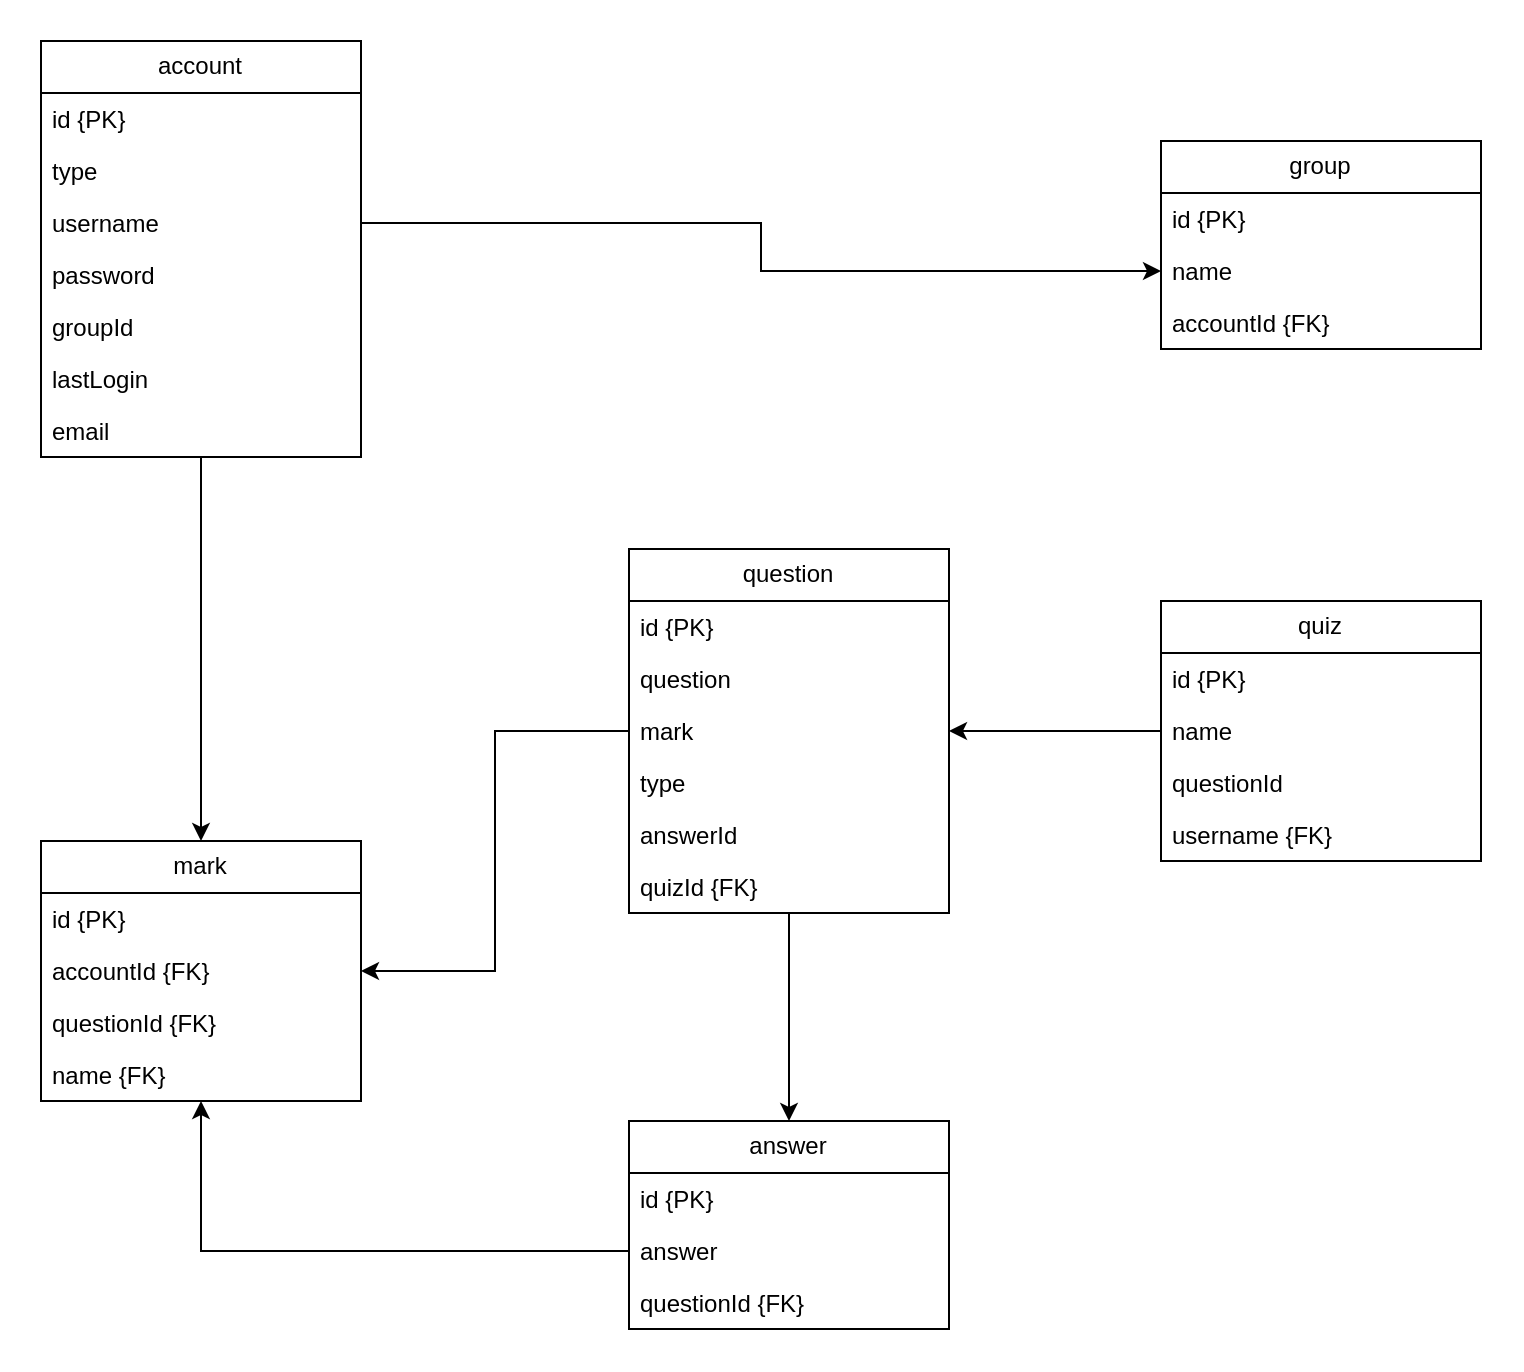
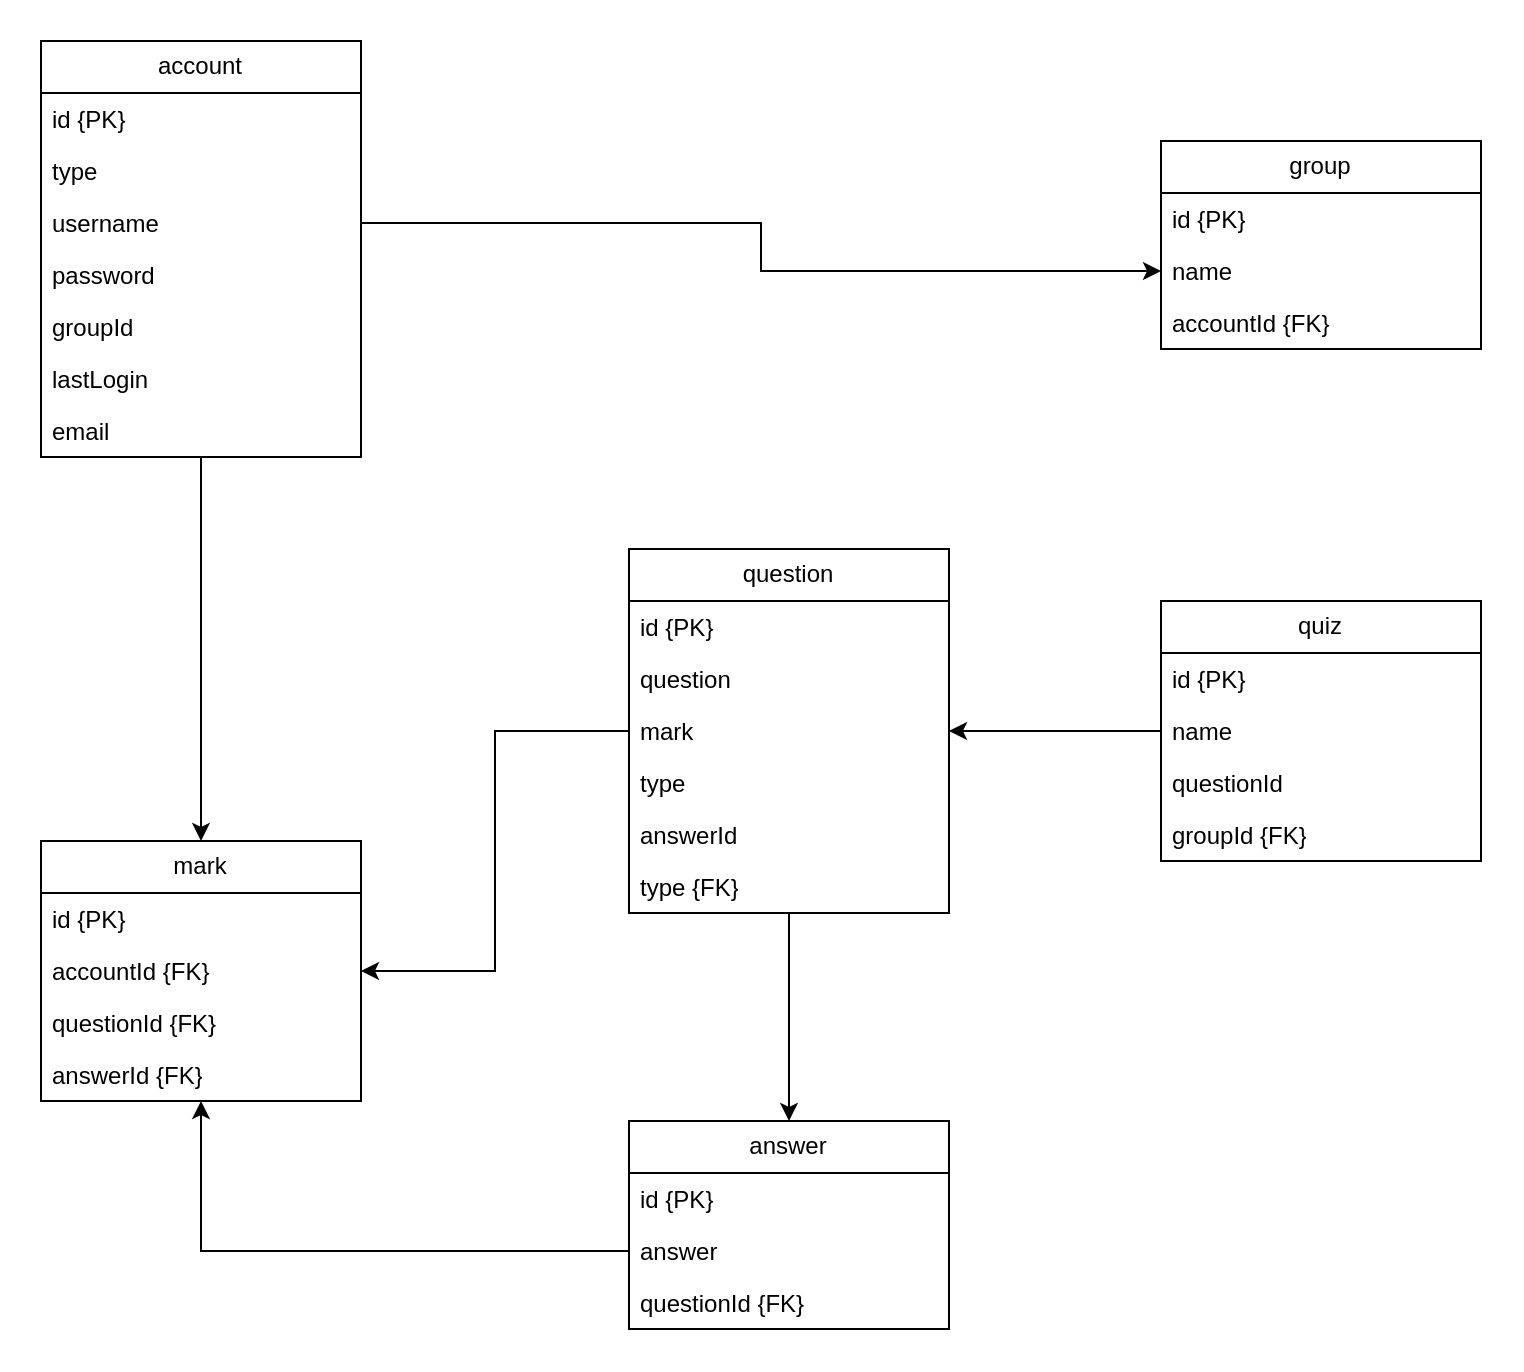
- <mxCell id="19" value="username {FK}" style="text;strokeColor=none;fillColor=none;align=left;verticalAlign=top;spacingLeft=4;spacingRight=4;overflow=hidden;rotatable=0;points=[[0,0.5],[1,0.5]];portConstraint=eastwest;whiteSpace=wrap;html=1;" vertex="1" parent="15"><mxGeometry y="104" width="160" height="26" as="geometry" /></mxCell>
+ <mxCell id="19" value="groupId {FK}" style="text;strokeColor=none;fillColor=none;align=left;verticalAlign=top;spacingLeft=4;spacingRight=4;overflow=hidden;rotatable=0;points=[[0,0.5],[1,0.5]];portConstraint=eastwest;whiteSpace=wrap;html=1;" vertex="1" parent="15"><mxGeometry y="104" width="160" height="26" as="geometry" /></mxCell>
- <mxCell id="28" value="quizId {FK}" style="text;strokeColor=none;fillColor=none;align=left;verticalAlign=top;spacingLeft=4;spacingRight=4;overflow=hidden;rotatable=0;points=[[0,0.5],[1,0.5]];portConstraint=eastwest;whiteSpace=wrap;html=1;" vertex="1" parent="22"><mxGeometry y="156" width="160" height="26" as="geometry" /></mxCell>
+ <mxCell id="28" value="type {FK}" style="text;strokeColor=none;fillColor=none;align=left;verticalAlign=top;spacingLeft=4;spacingRight=4;overflow=hidden;rotatable=0;points=[[0,0.5],[1,0.5]];portConstraint=eastwest;whiteSpace=wrap;html=1;" vertex="1" parent="22"><mxGeometry y="156" width="160" height="26" as="geometry" /></mxCell>
- <mxCell id="37" value="name {FK}" style="text;strokeColor=none;fillColor=none;align=left;verticalAlign=top;spacingLeft=4;spacingRight=4;overflow=hidden;rotatable=0;points=[[0,0.5],[1,0.5]];portConstraint=eastwest;whiteSpace=wrap;html=1;" vertex="1" parent="33"><mxGeometry y="104" width="160" height="26" as="geometry" /></mxCell>
+ <mxCell id="37" value="answerId {FK}" style="text;strokeColor=none;fillColor=none;align=left;verticalAlign=top;spacingLeft=4;spacingRight=4;overflow=hidden;rotatable=0;points=[[0,0.5],[1,0.5]];portConstraint=eastwest;whiteSpace=wrap;html=1;" vertex="1" parent="33"><mxGeometry y="104" width="160" height="26" as="geometry" /></mxCell>
